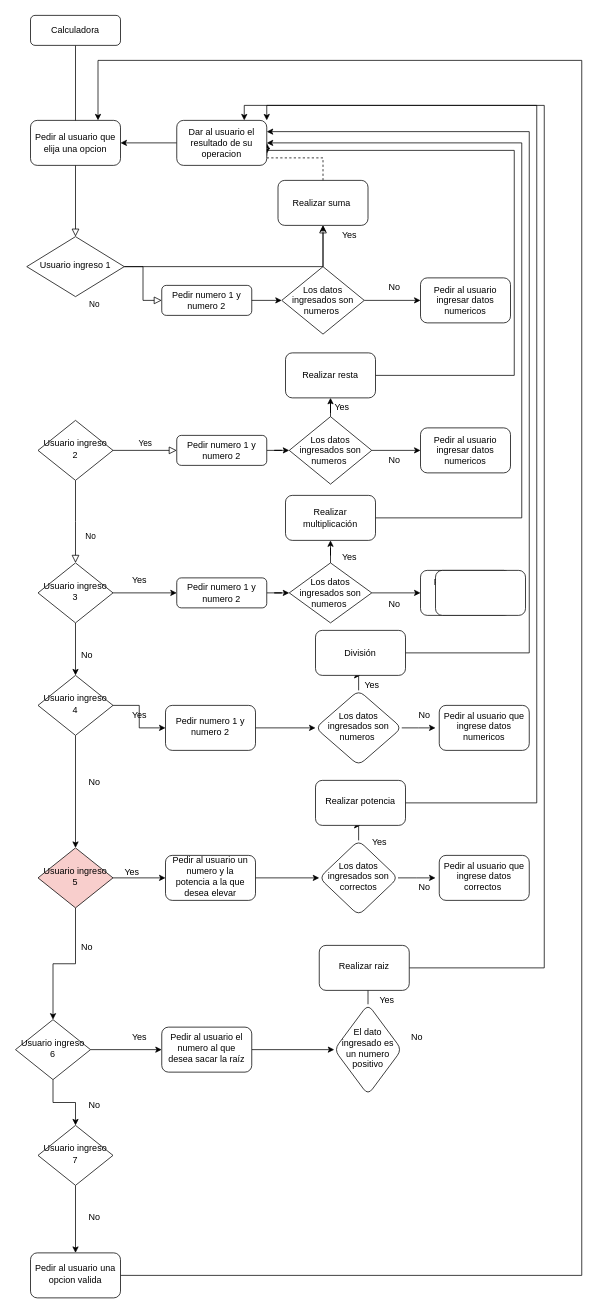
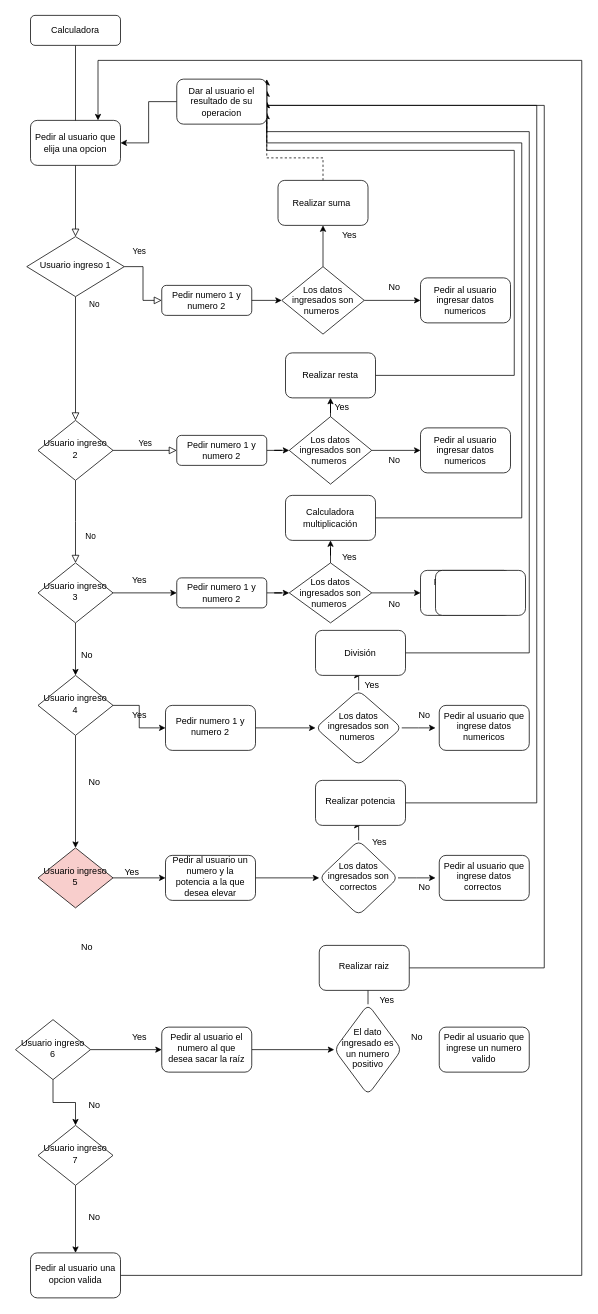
- <mxCell id="80" value="Dar al usuario el resultado de su operacion" style="rounded=1;whiteSpace=wrap;html=1;" vertex="1" parent="1"><mxGeometry x="235" y="160" width="120" height="60" as="geometry" /></mxCell>
+ <mxCell id="80" value="Dar al usuario el resultado de su operacion" style="rounded=1;whiteSpace=wrap;html=1;" vertex="1" parent="1"><mxGeometry x="235" y="105" width="120" height="60" as="geometry" /></mxCell>
- <mxCell id="4" value="Yes" style="rounded=0;html=1;jettySize=auto;orthogonalLoop=1;fontSize=11;endArrow=block;endFill=0;endSize=8;strokeWidth=1;shadow=0;labelBackgroundColor=none;edgeStyle=orthogonalEdgeStyle;" parent="1" source="6" target="18" edge="1"><mxGeometry x="-1" y="104" relative="1" as="geometry"><mxPoint x="-19" y="-60" as="offset" /></mxGeometry></mxCell>
+ <mxCell id="4" value="Yes" style="rounded=0;html=1;jettySize=auto;orthogonalLoop=1;fontSize=11;endArrow=block;endFill=0;endSize=8;strokeWidth=1;shadow=0;labelBackgroundColor=none;edgeStyle=orthogonalEdgeStyle;" parent="1" source="6" target="10" edge="1"><mxGeometry x="-1" y="104" relative="1" as="geometry"><mxPoint x="-19" y="-60" as="offset" /></mxGeometry></mxCell>
- <mxCell id="48" value="Realizar multiplicación" style="rounded=1;whiteSpace=wrap;html=1;" vertex="1" parent="1"><mxGeometry x="380" y="660" width="120" height="60" as="geometry" /></mxCell>
+ <mxCell id="48" value="Calculadora multiplicación" style="rounded=1;whiteSpace=wrap;html=1;" vertex="1" parent="1"><mxGeometry x="380" y="660" width="120" height="60" as="geometry" /></mxCell>
- <mxCell id="36" style="edgeStyle=orthogonalEdgeStyle;rounded=0;orthogonalLoop=1;jettySize=auto;html=1;" edge="1" parent="1" source="38" target="35"><mxGeometry relative="1" as="geometry" /></mxCell>
+ <mxCell id="85" value="Pedir al usuario que ingrese un numero valido" style="rounded=1;whiteSpace=wrap;html=1;shadow=0;strokeWidth=1;spacing=6;spacingTop=-4;" vertex="1" parent="1"><mxGeometry x="585" y="1369" width="120" height="60" as="geometry" /></mxCell>
